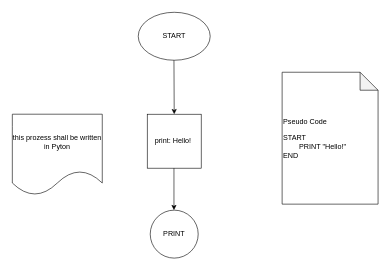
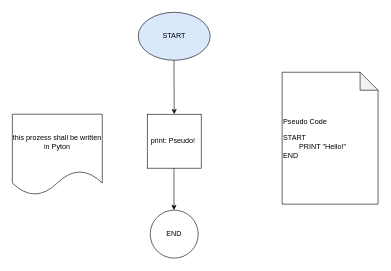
- <mxCell id="2" value="START" style="ellipse;whiteSpace=wrap;html=1;" vertex="1" parent="1"><mxGeometry x="230" y="20" width="120" height="80" as="geometry" /></mxCell>
+ <mxCell id="2" value="START" style="ellipse;whiteSpace=wrap;html=1;fillColor=#dae8fc;" vertex="1" parent="1"><mxGeometry x="230" y="20" width="120" height="80" as="geometry" /></mxCell>
- <mxCell id="4" value="print: Hello!&amp;nbsp;" style="whiteSpace=wrap;html=1;aspect=fixed;" vertex="1" parent="1"><mxGeometry x="245" y="190" width="90" height="90" as="geometry" /></mxCell>
+ <mxCell id="4" value="print: Pseudo!&amp;nbsp;" style="whiteSpace=wrap;html=1;aspect=fixed;" vertex="1" parent="1"><mxGeometry x="245" y="190" width="90" height="90" as="geometry" /></mxCell>
- <mxCell id="6" value="PRINT" style="ellipse;whiteSpace=wrap;html=1;aspect=fixed;" vertex="1" parent="1"><mxGeometry x="250" y="350" width="80" height="80" as="geometry" /></mxCell>
+ <mxCell id="6" value="END" style="ellipse;whiteSpace=wrap;html=1;aspect=fixed;" vertex="1" parent="1"><mxGeometry x="250" y="350" width="80" height="80" as="geometry" /></mxCell>
